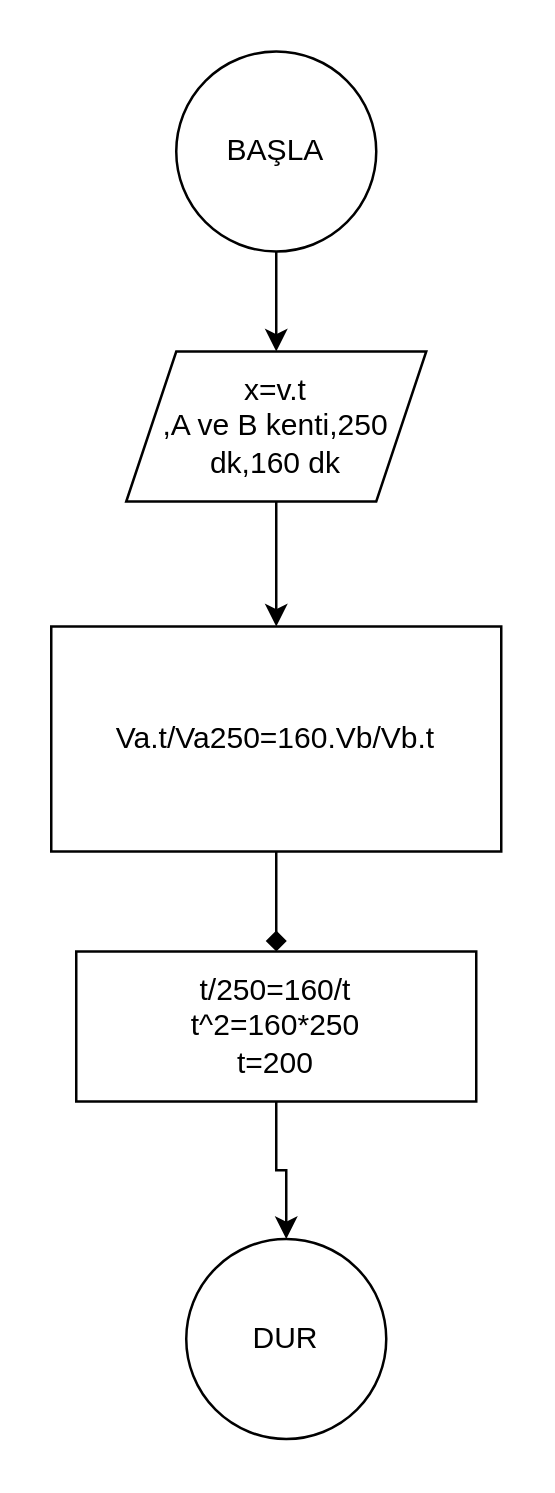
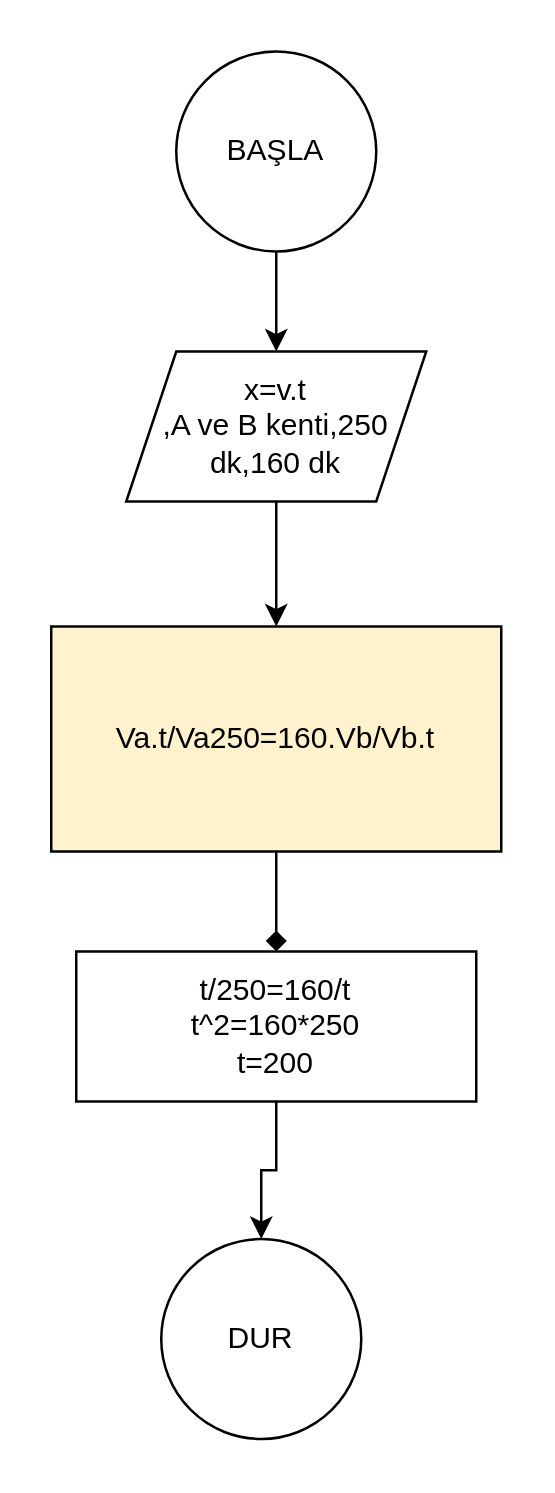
- <mxCell id="8" value="Va.t/Va250=160.Vb/Vb.t" style="rounded=0;whiteSpace=wrap;html=1;" vertex="1" parent="1"><mxGeometry x="20" y="250" width="180" height="90" as="geometry" /></mxCell>
+ <mxCell id="8" value="Va.t/Va250=160.Vb/Vb.t" style="rounded=0;whiteSpace=wrap;html=1;fillColor=#fff2cc;" vertex="1" parent="1"><mxGeometry x="20" y="250" width="180" height="90" as="geometry" /></mxCell>
- <mxCell id="2" value="DUR" style="ellipse;whiteSpace=wrap;html=1;aspect=fixed;" vertex="1" parent="1"><mxGeometry x="74" y="495" width="80" height="80" as="geometry" /></mxCell>
+ <mxCell id="2" value="DUR" style="ellipse;whiteSpace=wrap;html=1;aspect=fixed;" vertex="1" parent="1"><mxGeometry x="64" y="495" width="80" height="80" as="geometry" /></mxCell>
